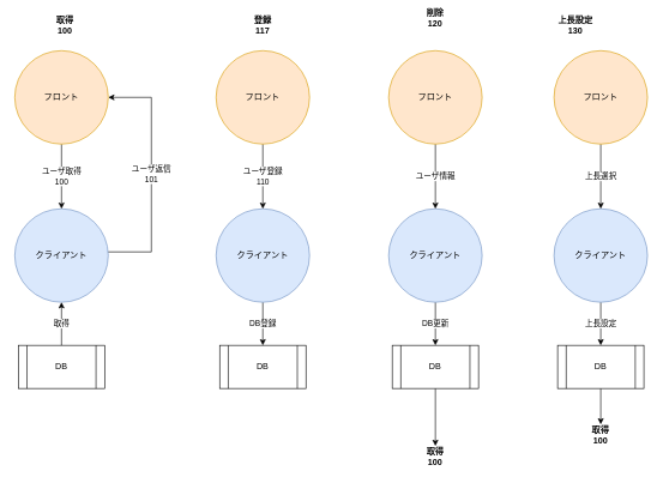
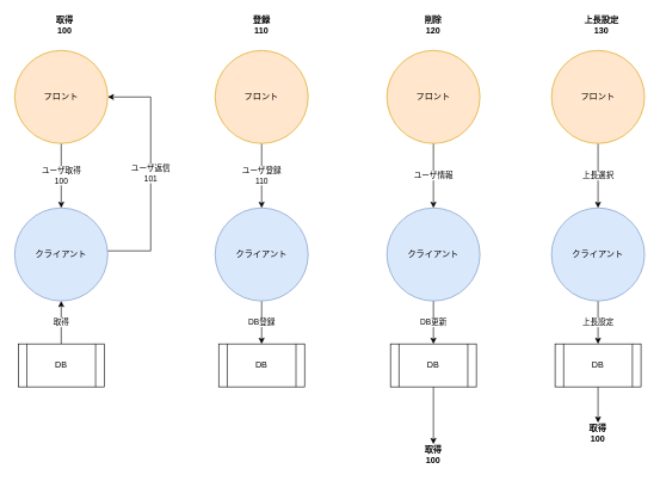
- <mxCell id="28" value="削除&lt;br&gt;120" style="text;html=1;strokeColor=none;fillColor=none;align=center;verticalAlign=middle;whiteSpace=wrap;rounded=0;fontStyle=1" parent="1" vertex="1"><mxGeometry x="575" y="10" width="60" height="30" as="geometry" /></mxCell>
+ <mxCell id="28" value="削除&lt;br&gt;120" style="text;html=1;strokeColor=none;fillColor=none;align=center;verticalAlign=middle;whiteSpace=wrap;rounded=0;fontStyle=1" parent="1" vertex="1"><mxGeometry x="575" y="20" width="60" height="30" as="geometry" /></mxCell>
- <mxCell id="14" value="登録&lt;br&gt;117" style="text;html=1;strokeColor=none;fillColor=none;align=center;verticalAlign=middle;whiteSpace=wrap;rounded=0;fontStyle=1" parent="1" vertex="1"><mxGeometry x="335" y="20" width="60" height="30" as="geometry" /></mxCell>
+ <mxCell id="14" value="登録&lt;br&gt;110" style="text;html=1;strokeColor=none;fillColor=none;align=center;verticalAlign=middle;whiteSpace=wrap;rounded=0;fontStyle=1" parent="1" vertex="1"><mxGeometry x="335" y="20" width="60" height="30" as="geometry" /></mxCell>
- <mxCell id="21" value="上長設定&lt;br&gt;130" style="text;html=1;strokeColor=none;fillColor=none;align=center;verticalAlign=middle;whiteSpace=wrap;rounded=0;fontStyle=1" parent="1" vertex="1"><mxGeometry x="770" y="20" width="60" height="30" as="geometry" /></mxCell>
+ <mxCell id="21" value="上長設定&lt;br&gt;130" style="text;html=1;strokeColor=none;fillColor=none;align=center;verticalAlign=middle;whiteSpace=wrap;rounded=0;fontStyle=1" parent="1" vertex="1"><mxGeometry x="810" y="20" width="60" height="30" as="geometry" /></mxCell>
